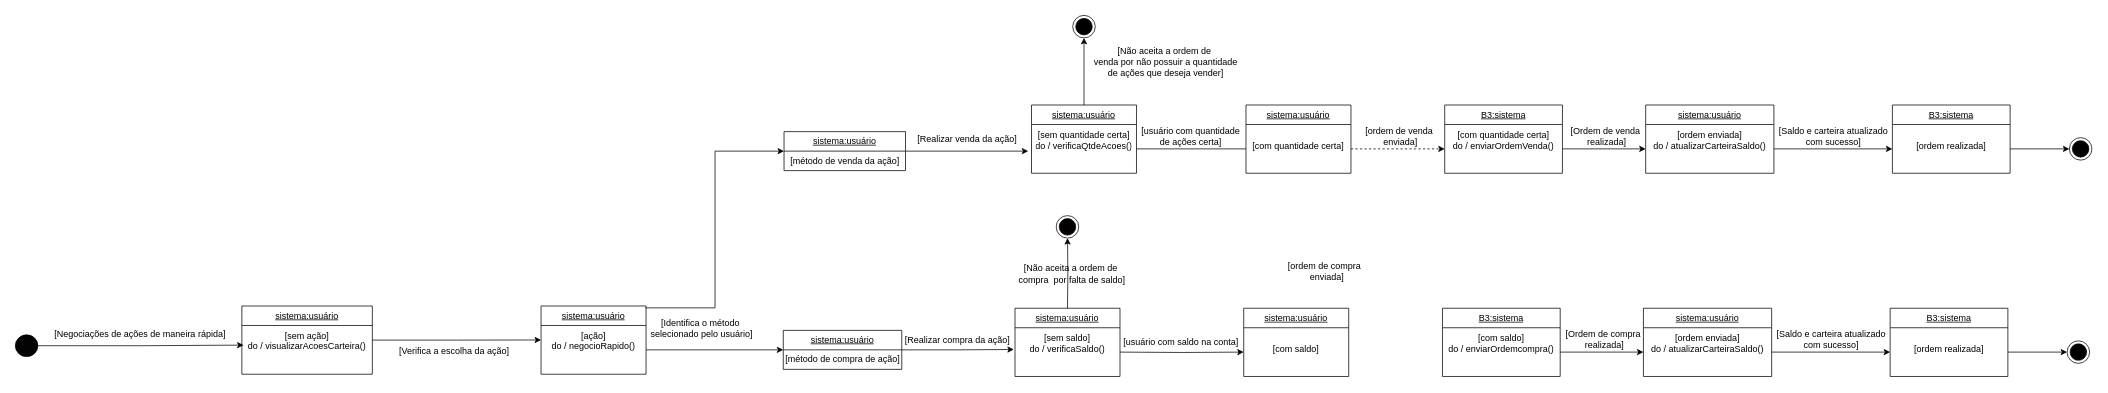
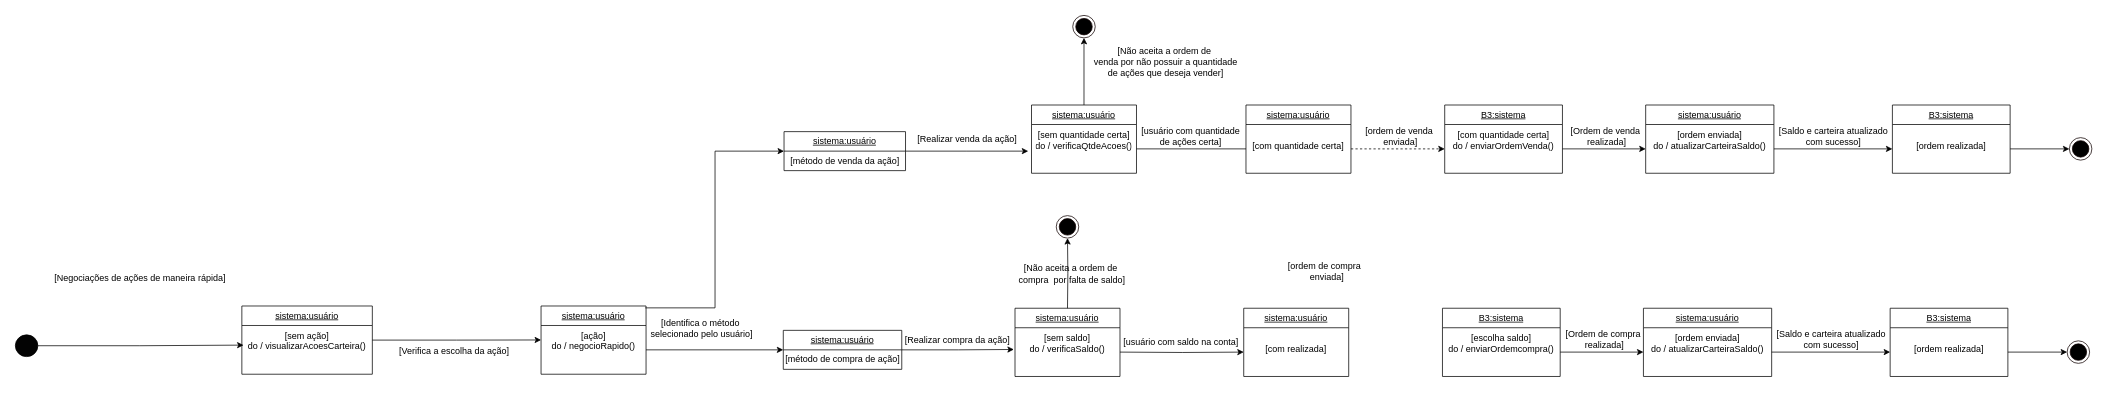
- <mxCell id="6" value="[Negociações de ações de maneira rápida&lt;span style=&quot;background-color: initial;&quot;&gt;]&lt;/span&gt;" style="text;html=1;align=center;verticalAlign=middle;resizable=0;points=[];autosize=1;strokeColor=none;fillColor=none;" vertex="1" parent="1"><mxGeometry x="63" y="432.5" width="246" height="26" as="geometry" /></mxCell>
+ <mxCell id="6" value="[Negociações de ações de maneira rápida&lt;span style=&quot;background-color: initial;&quot;&gt;]&lt;/span&gt;" style="text;html=1;align=center;verticalAlign=middle;resizable=0;points=[];autosize=1;strokeColor=none;fillColor=none;" vertex="1" parent="1"><mxGeometry x="63" y="357.5" width="246" height="26" as="geometry" /></mxCell>
- <mxCell id="25" value="&lt;div&gt;&lt;br&gt;&lt;/div&gt;[com saldo]" style="text;strokeColor=none;fillColor=none;align=center;verticalAlign=top;spacingLeft=4;spacingRight=4;overflow=hidden;rotatable=0;points=[[0,0.5],[1,0.5]];portConstraint=eastwest;whiteSpace=wrap;html=1;" vertex="1" parent="24"><mxGeometry y="26" width="140" height="65" as="geometry" /></mxCell>
+ <mxCell id="25" value="&lt;div&gt;&lt;br&gt;&lt;/div&gt;[com realizada]" style="text;strokeColor=none;fillColor=none;align=center;verticalAlign=top;spacingLeft=4;spacingRight=4;overflow=hidden;rotatable=0;points=[[0,0.5],[1,0.5]];portConstraint=eastwest;whiteSpace=wrap;html=1;" vertex="1" parent="24"><mxGeometry y="26" width="140" height="65" as="geometry" /></mxCell>
- <mxCell id="28" value="[com saldo]&lt;div&gt;do / enviarOrdem&lt;span style=&quot;background-color: initial;&quot;&gt;compra()&lt;/span&gt;&lt;/div&gt;" style="text;strokeColor=none;fillColor=none;align=center;verticalAlign=top;spacingLeft=4;spacingRight=4;overflow=hidden;rotatable=0;points=[[0,0.5],[1,0.5]];portConstraint=eastwest;whiteSpace=wrap;html=1;" vertex="1" parent="27"><mxGeometry y="26" width="157" height="65" as="geometry" /></mxCell>
+ <mxCell id="28" value="[escolha saldo]&lt;div&gt;do / enviarOrdem&lt;span style=&quot;background-color: initial;&quot;&gt;compra()&lt;/span&gt;&lt;/div&gt;" style="text;strokeColor=none;fillColor=none;align=center;verticalAlign=top;spacingLeft=4;spacingRight=4;overflow=hidden;rotatable=0;points=[[0,0.5],[1,0.5]];portConstraint=eastwest;whiteSpace=wrap;html=1;" vertex="1" parent="27"><mxGeometry y="26" width="157" height="65" as="geometry" /></mxCell>
